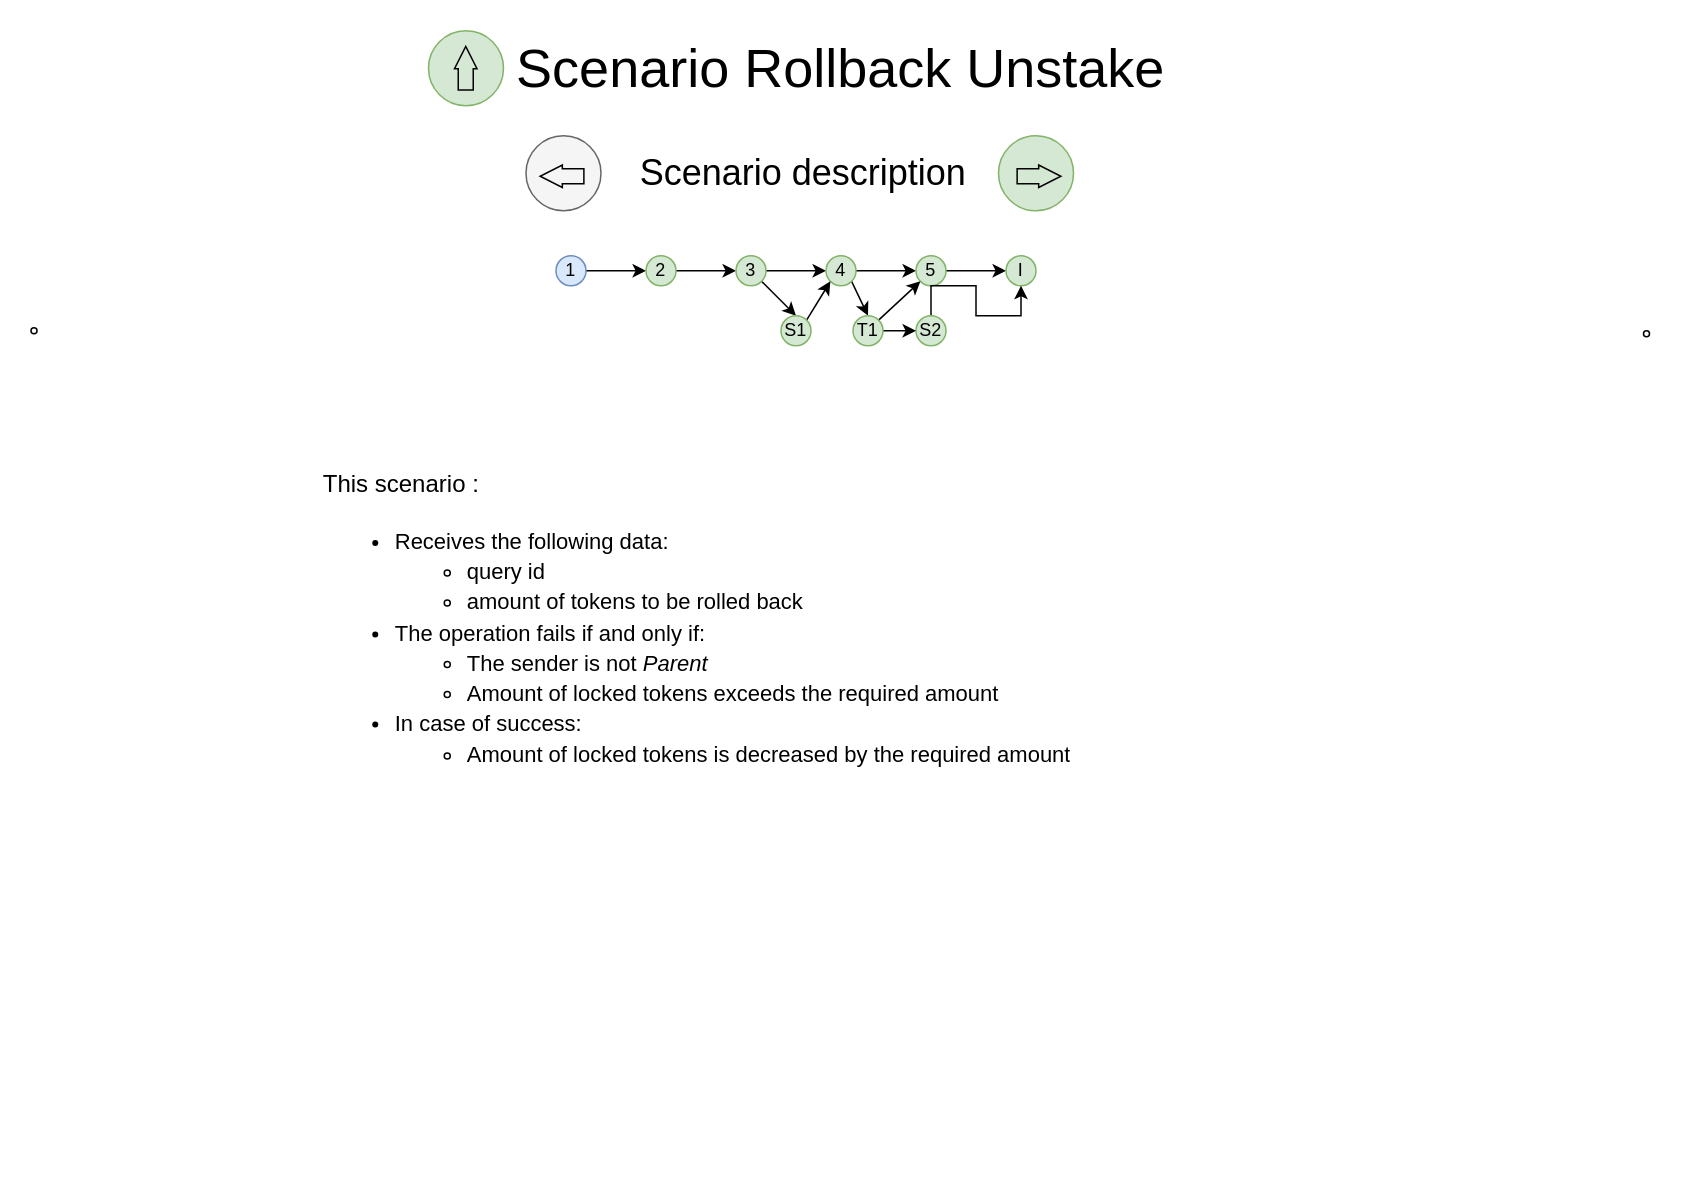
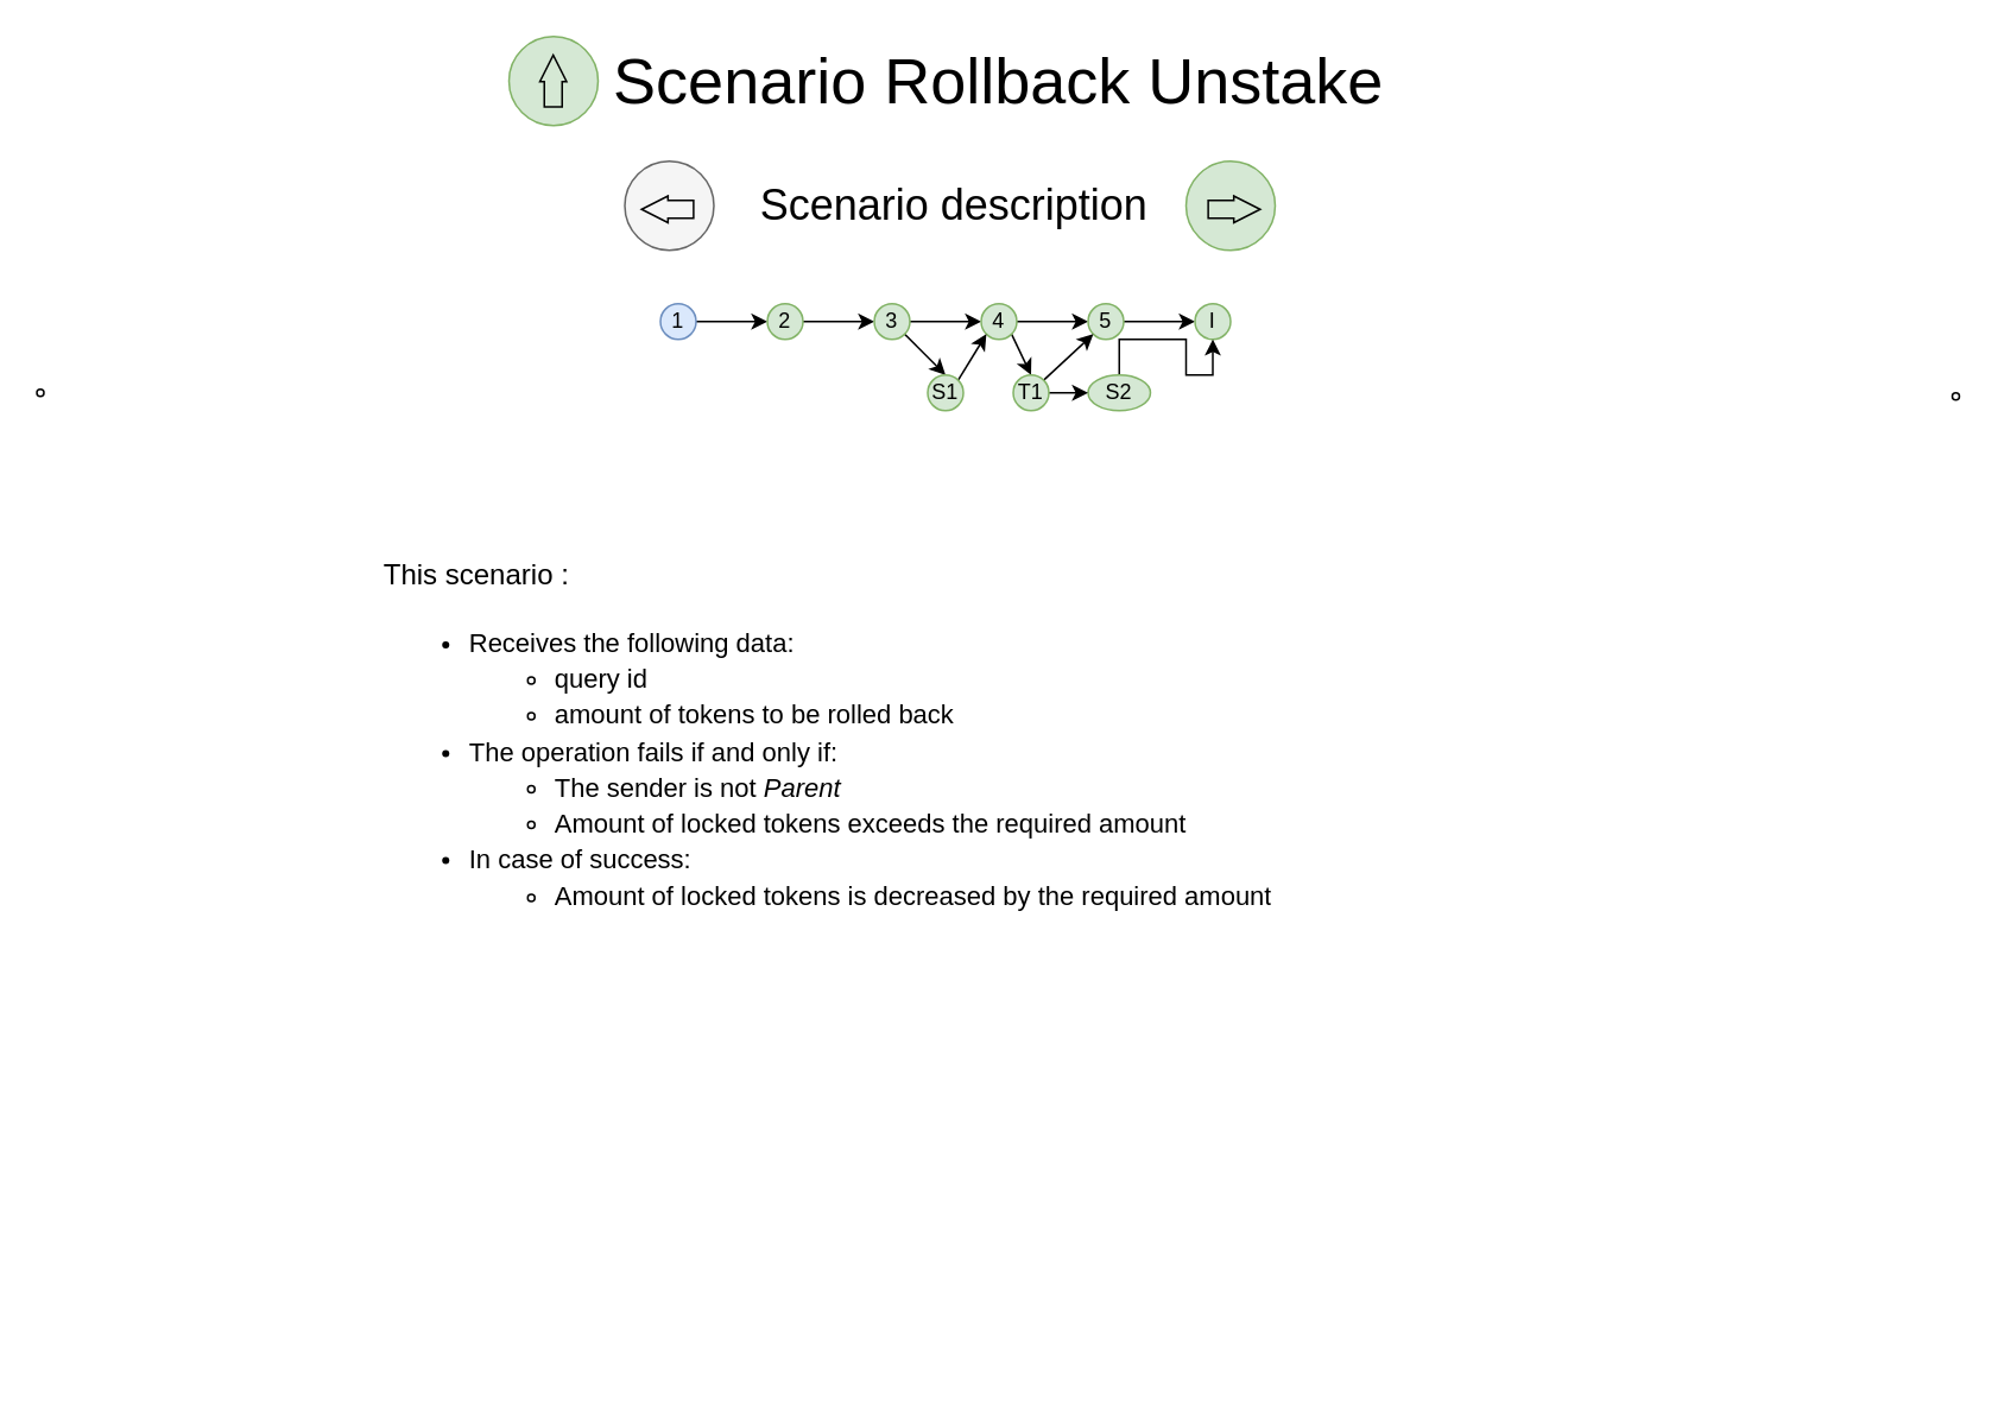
- <mxCell id="23" value="S2" style="ellipse;whiteSpace=wrap;html=1;aspect=fixed;fillColor=#d5e8d4;strokeColor=#82b366;" parent="1" vertex="1"><mxGeometry x="610" y="210" width="20" height="20" as="geometry" /></mxCell>
+ <mxCell id="23" value="S2" style="ellipse;whiteSpace=wrap;html=1;aspect=fixed;fillColor=#d5e8d4;strokeColor=#82b366;" parent="1" vertex="1"><mxGeometry x="610" y="210" width="35" height="20" as="geometry" /></mxCell>
